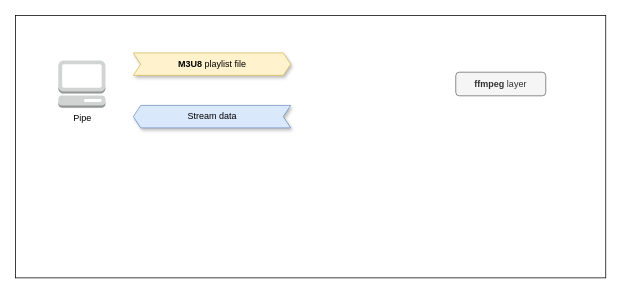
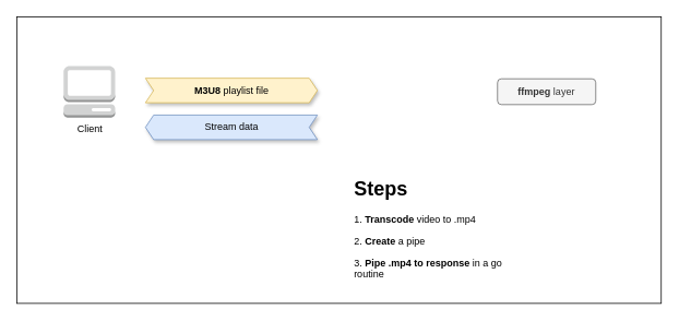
- <mxCell id="4" value="&lt;b&gt;M3U8&lt;/b&gt;&amp;nbsp;playlist file" style="html=1;shadow=1;dashed=0;align=center;verticalAlign=middle;shape=mxgraph.arrows2.arrow;dy=0;dx=10;notch=10;fillColor=#fff2cc;strokeColor=#d6b656;" vertex="1" parent="1"><mxGeometry x="177" y="70" width="210" height="30" as="geometry" /></mxCell>
+ <mxCell id="4" value="&lt;b&gt;M3U8&lt;/b&gt;&amp;nbsp;playlist file" style="html=1;shadow=1;dashed=0;align=center;verticalAlign=middle;shape=mxgraph.arrows2.arrow;dy=0;dx=10;notch=10;fillColor=#fff2cc;strokeColor=#d6b656;" vertex="1" parent="1"><mxGeometry x="177" y="95" width="210" height="30" as="geometry" /></mxCell>
- <mxCell id="3" value="Pipe" style="outlineConnect=0;dashed=0;verticalLabelPosition=bottom;verticalAlign=top;align=center;html=1;shape=mxgraph.aws3.management_console;fillColor=#D2D3D3;gradientColor=none;" vertex="1" parent="1"><mxGeometry x="77" y="80" width="63" height="63" as="geometry" /></mxCell>
+ <mxCell id="3" value="Client" style="outlineConnect=0;dashed=0;verticalLabelPosition=bottom;verticalAlign=top;align=center;html=1;shape=mxgraph.aws3.management_console;fillColor=#D2D3D3;gradientColor=none;" vertex="1" parent="1"><mxGeometry x="77" y="80" width="63" height="63" as="geometry" /></mxCell>
+ <mxCell id="7" value="&lt;h1&gt;Steps&lt;/h1&gt;&lt;p&gt;1. &lt;b&gt;Transcode&lt;/b&gt; video to .mp4&lt;/p&gt;&lt;p&gt;2. &lt;b&gt;Create&lt;/b&gt; a pipe&lt;/p&gt;&lt;p&gt;3. &lt;b&gt;Pipe .mp4 to response&lt;/b&gt; in a go routine&lt;/p&gt;" style="text;html=1;strokeColor=none;fillColor=none;spacing=5;spacingTop=-20;whiteSpace=wrap;overflow=hidden;rounded=0;" vertex="1" parent="1"><mxGeometry x="427" y="210" width="190" height="140" as="geometry" /></mxCell>
